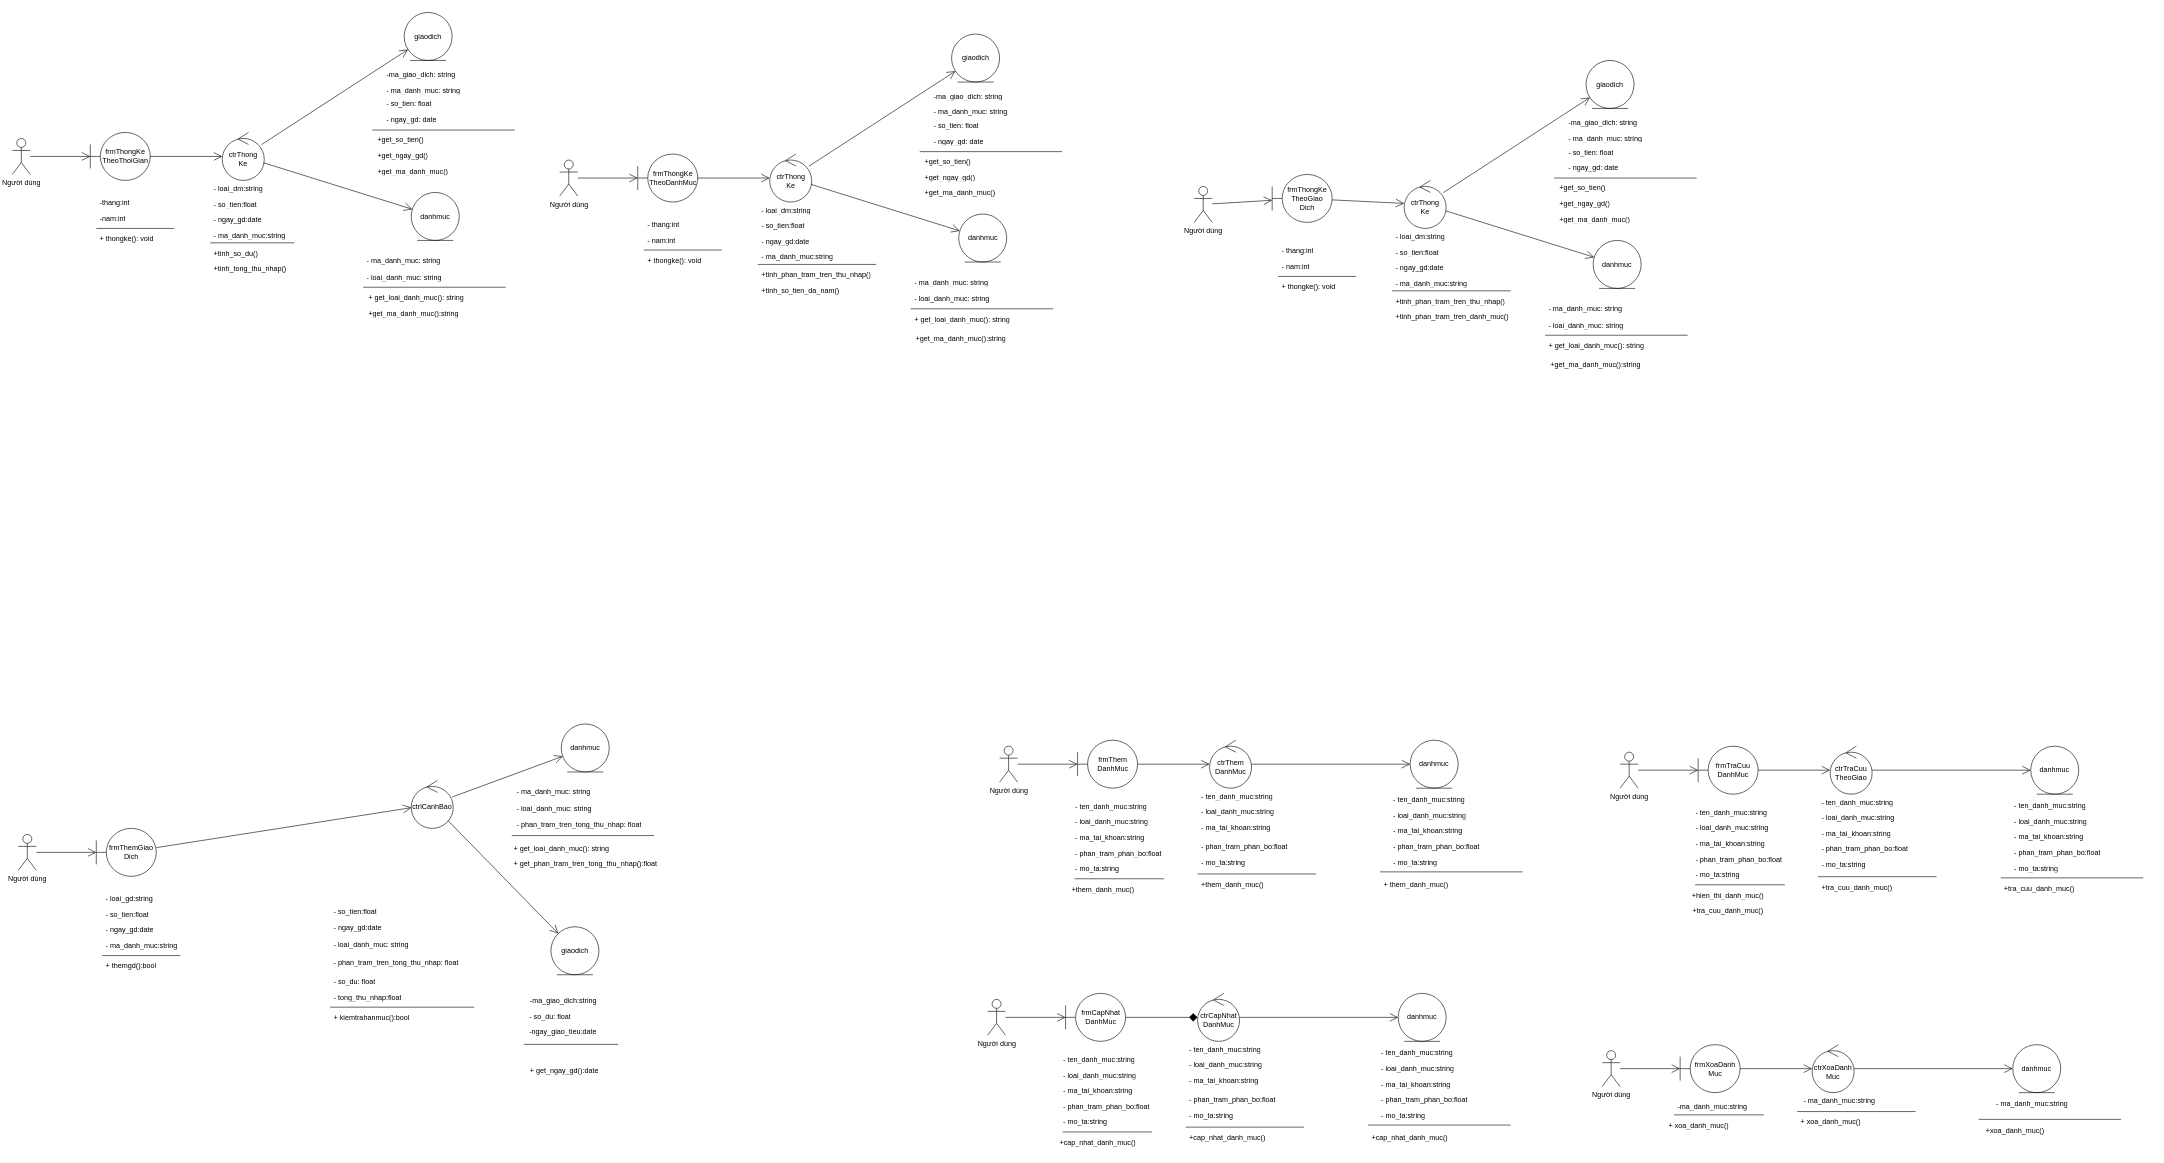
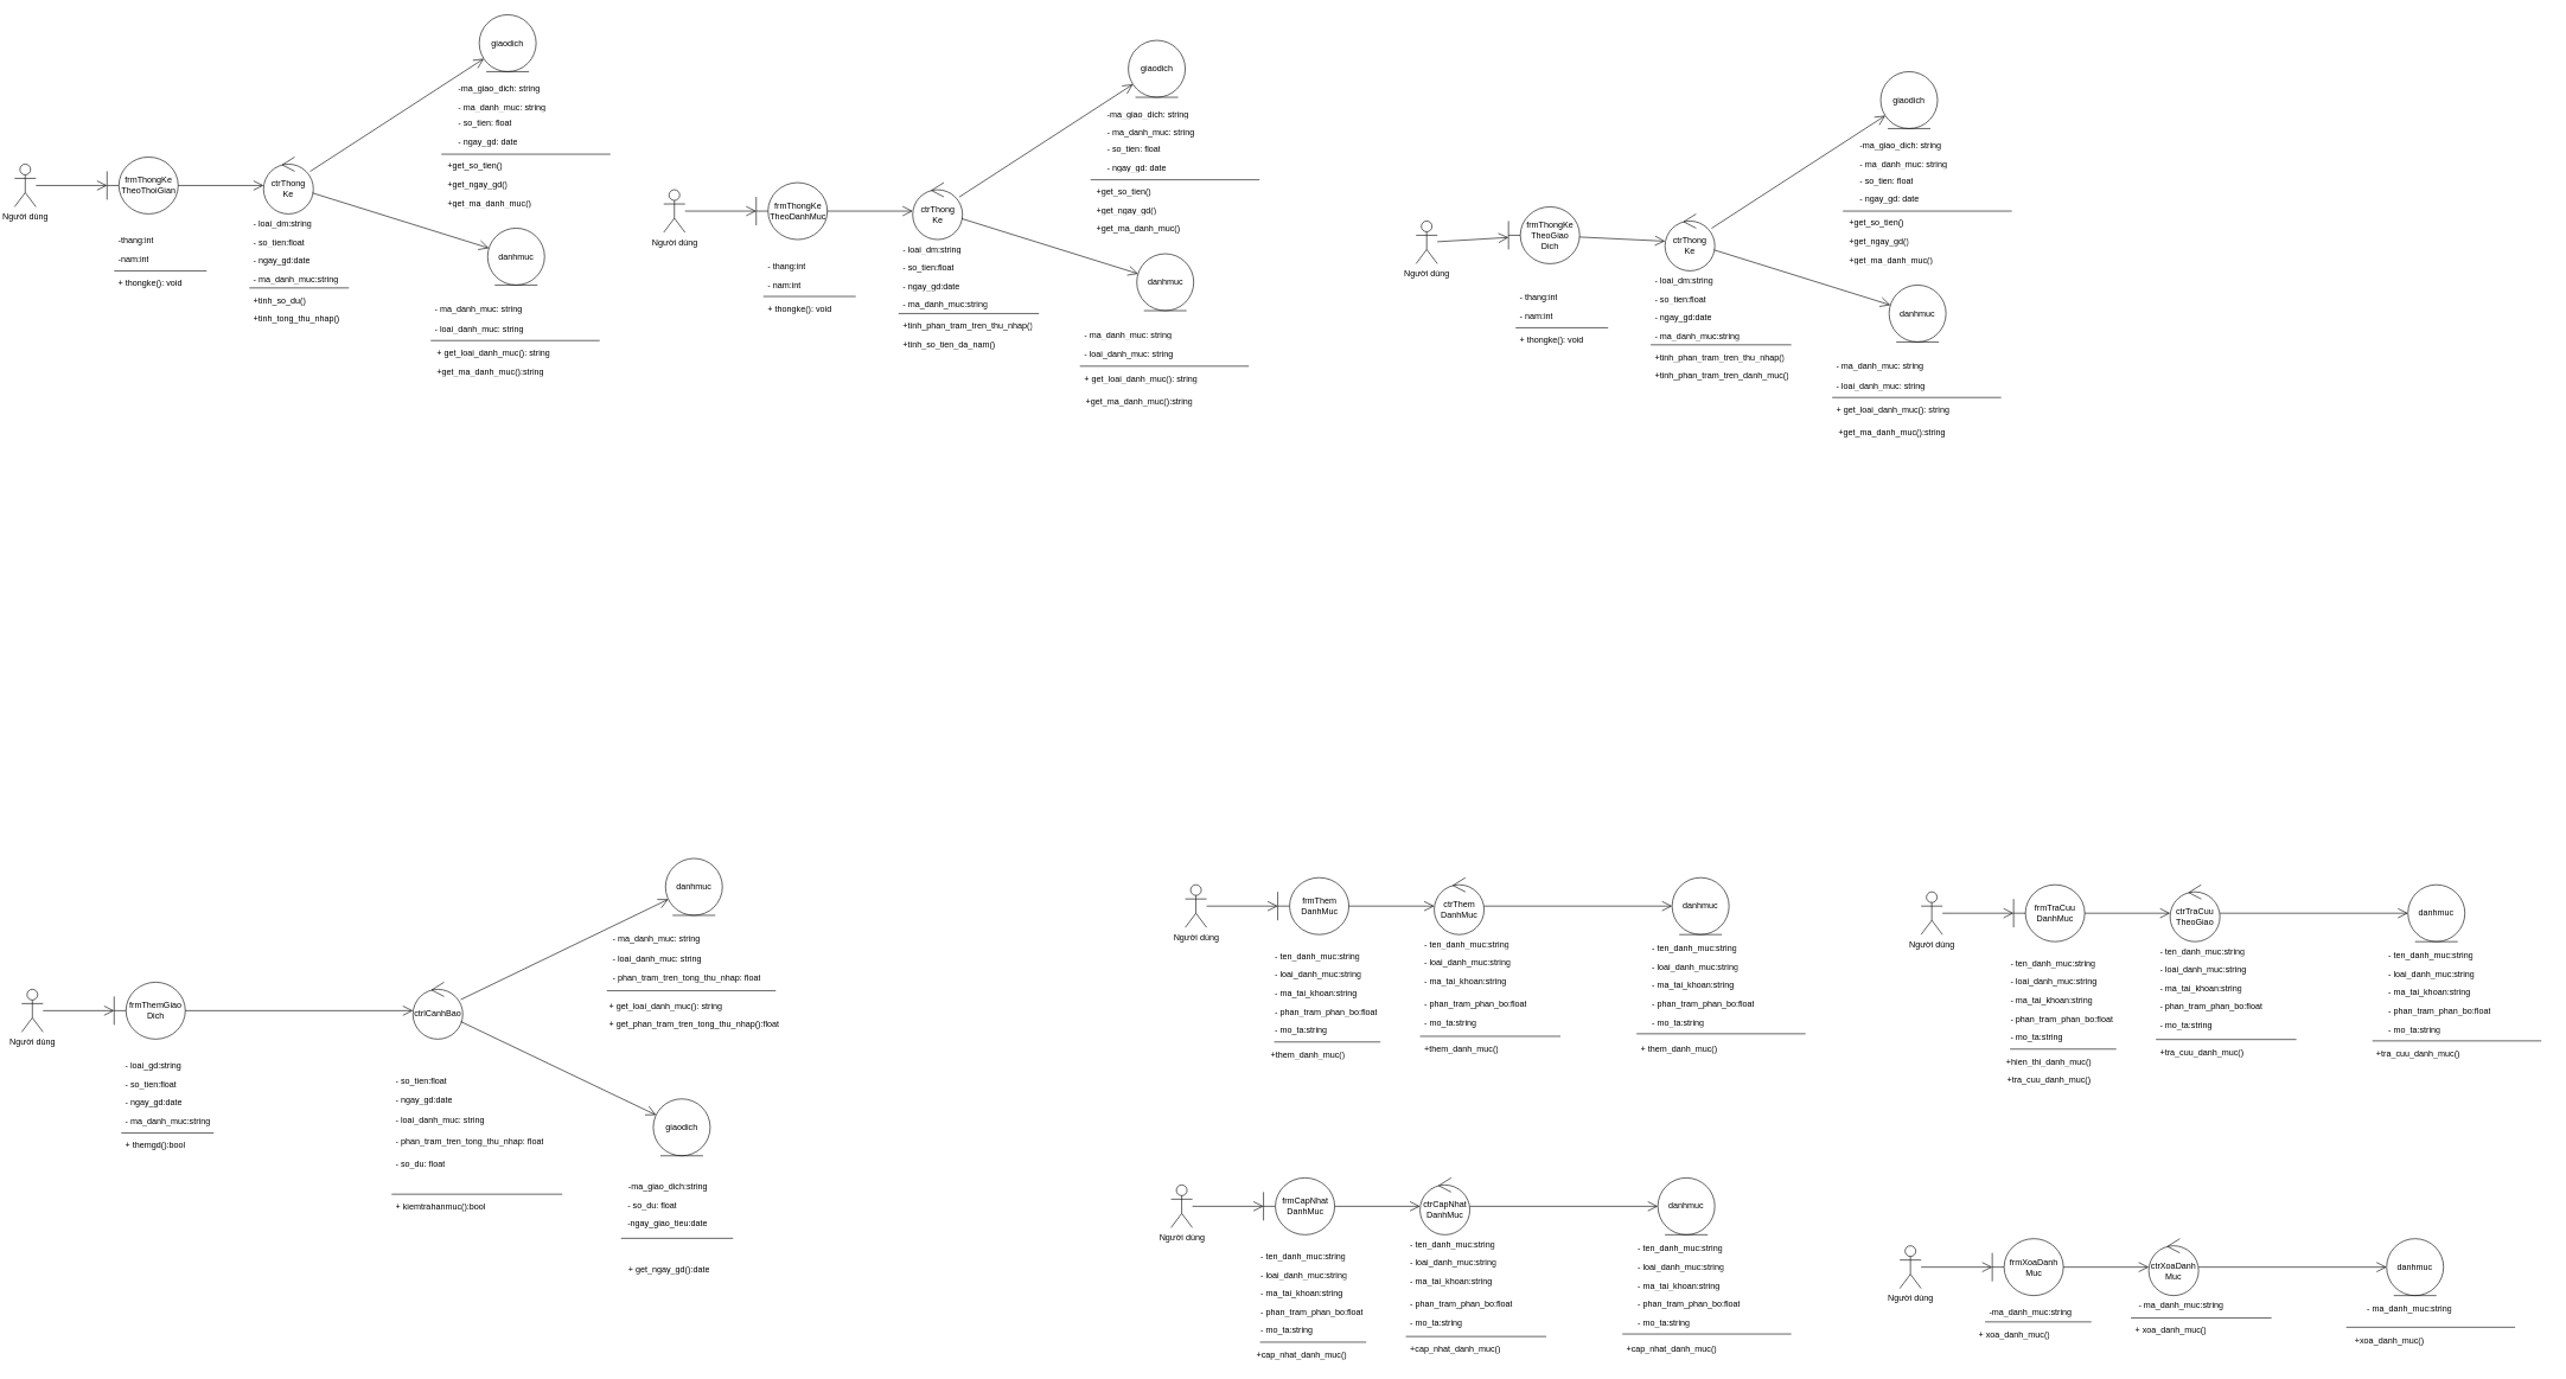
- <mxCell id="26" value="ctrlCanhBao" style="ellipse;shape=umlControl;whiteSpace=wrap;html=1;" parent="1" vertex="1"><mxGeometry x="685" y="1300" width="70" height="80" as="geometry" /></mxCell>
+ <mxCell id="26" value="ctrlCanhBao" style="ellipse;shape=umlControl;whiteSpace=wrap;html=1;" parent="1" vertex="1"><mxGeometry x="580" y="1380" width="70" height="80" as="geometry" /></mxCell>
- <mxCell id="56" value="- tong_thu_nhap:float" style="text;strokeColor=none;fillColor=none;align=left;verticalAlign=top;spacingLeft=4;spacingRight=4;overflow=hidden;rotatable=0;points=[[0,0.5],[1,0.5]];portConstraint=eastwest;whiteSpace=wrap;html=1;" parent="1" vertex="1"><mxGeometry x="550" y="1648" width="160" height="26" as="geometry" /></mxCell>
- <mxCell id="168" value="" style="endArrow=diamond;endFill=1;endSize=12;html=1;rounded=0;" edge="1" source="164" target="166" parent="1"><mxGeometry width="160" relative="1" as="geometry"><mxPoint x="1685.63" y="1705" as="sourcePoint" /><mxPoint x="1785.63" y="1705" as="targetPoint" /></mxGeometry></mxCell>
+ <mxCell id="168" value="" style="endArrow=open;endFill=1;endSize=12;html=1;rounded=0;" edge="1" source="164" target="166" parent="1"><mxGeometry width="160" relative="1" as="geometry"><mxPoint x="1685.63" y="1705" as="sourcePoint" /><mxPoint x="1785.63" y="1705" as="targetPoint" /></mxGeometry></mxCell>
